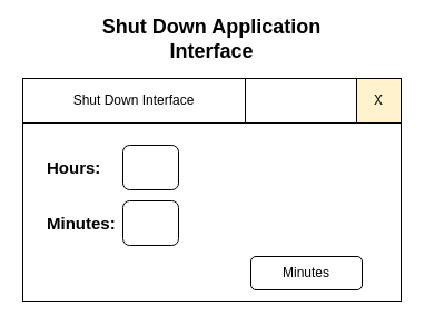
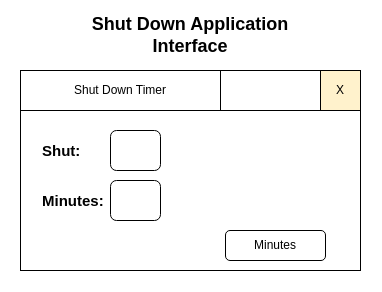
- <mxCell id="4" value="Shut Down Interface" style="rounded=0;whiteSpace=wrap;html=1;" vertex="1" parent="1"><mxGeometry x="20" y="70" width="200" height="40" as="geometry" /></mxCell>
+ <mxCell id="4" value="Shut Down Timer" style="rounded=0;whiteSpace=wrap;html=1;" vertex="1" parent="1"><mxGeometry x="20" y="70" width="200" height="40" as="geometry" /></mxCell>
- <mxCell id="6" value="&lt;font style=&quot;font-size: 15px;&quot;&gt;&lt;b&gt;Hours:&amp;nbsp;&lt;/b&gt;&lt;/font&gt;" style="text;html=1;align=left;verticalAlign=middle;whiteSpace=wrap;rounded=0;" vertex="1" parent="1"><mxGeometry x="40" y="130" width="80" height="40" as="geometry" /></mxCell>
+ <mxCell id="6" value="&lt;font style=&quot;font-size: 15px;&quot;&gt;&lt;b&gt;Shut:&amp;nbsp;&lt;/b&gt;&lt;/font&gt;" style="text;html=1;align=left;verticalAlign=middle;whiteSpace=wrap;rounded=0;" vertex="1" parent="1"><mxGeometry x="40" y="130" width="80" height="40" as="geometry" /></mxCell>
